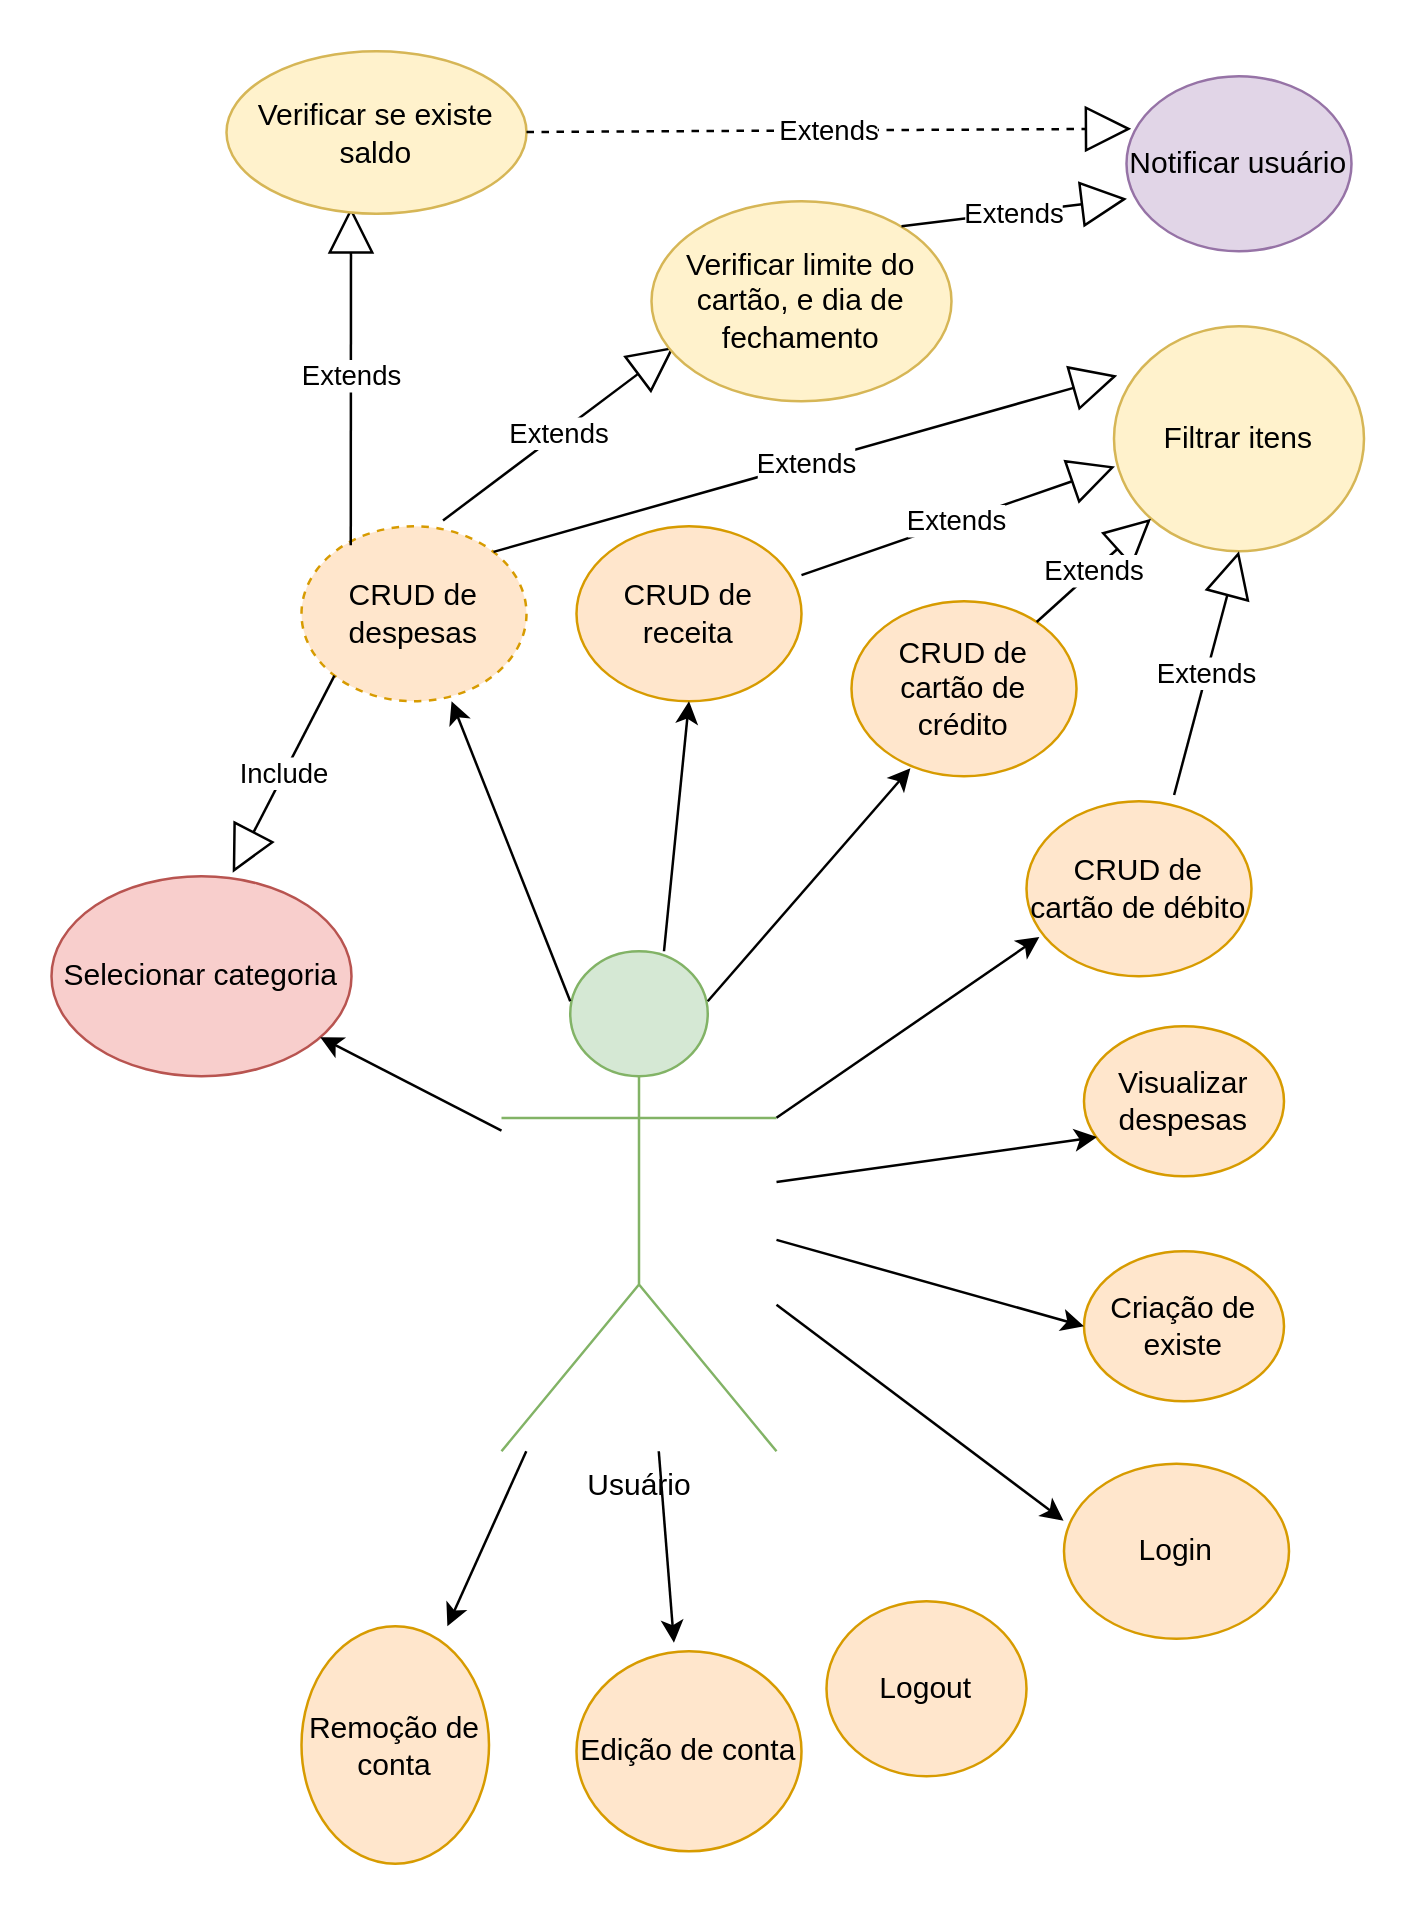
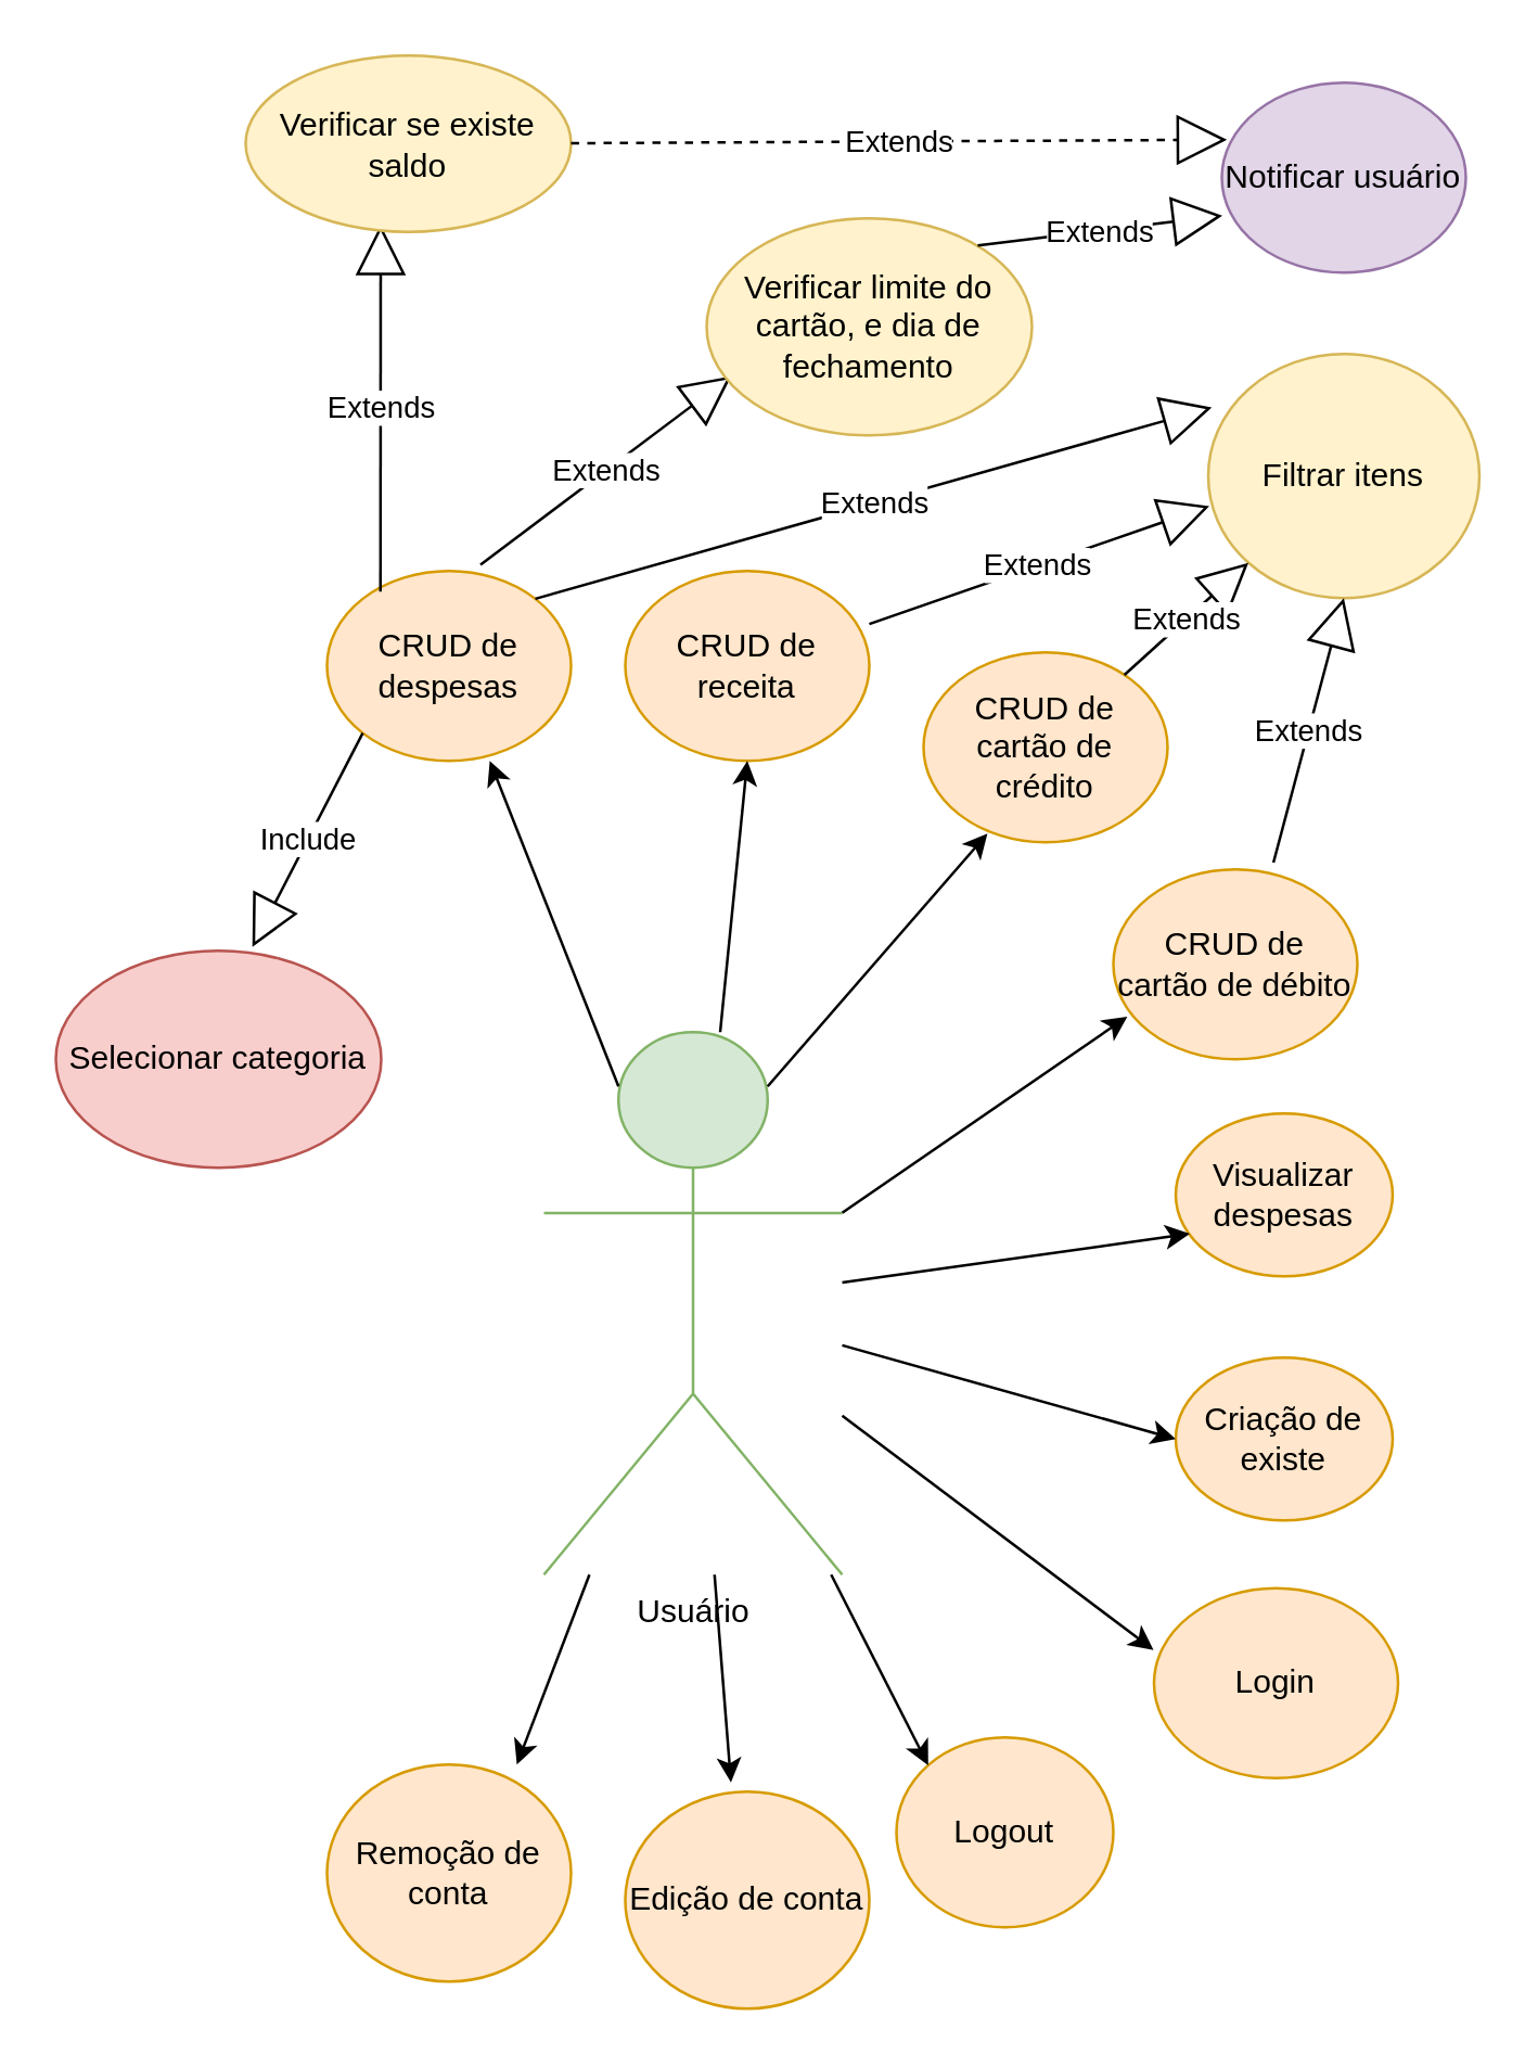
- <mxCell id="7" value="CRUD de despesas" style="ellipse;whiteSpace=wrap;html=1;fillColor=#ffe6cc;strokeColor=#d79b00;dashed=1;" vertex="1" parent="1"><mxGeometry x="120" y="210" width="90" height="70" as="geometry" /></mxCell>
+ <mxCell id="7" value="CRUD de despesas" style="ellipse;whiteSpace=wrap;html=1;fillColor=#ffe6cc;strokeColor=#d79b00;" vertex="1" parent="1"><mxGeometry x="120" y="210" width="90" height="70" as="geometry" /></mxCell>
- <mxCell id="33" value="" style="endArrow=classic;html=1;rounded=0;" edge="1" parent="1" source="2" target="25"><mxGeometry width="50" height="50" relative="1" as="geometry"><mxPoint x="280" y="590" as="sourcePoint" /><mxPoint x="370" y="590" as="targetPoint" /></mxGeometry></mxCell>
+ <mxCell id="33" value="" style="endArrow=classic;html=1;rounded=0;entryX=0;entryY=0;entryDx=0;entryDy=0;" edge="1" parent="1" source="2" target="6"><mxGeometry width="50" height="50" relative="1" as="geometry"><mxPoint x="280" y="590" as="sourcePoint" /><mxPoint x="370" y="590" as="targetPoint" /></mxGeometry></mxCell>
- <mxCell id="11" value="Remoção de conta" style="ellipse;whiteSpace=wrap;html=1;fillColor=#ffe6cc;strokeColor=#d79b00;" vertex="1" parent="1"><mxGeometry x="120" y="650" width="75" height="95" as="geometry" /></mxCell>
+ <mxCell id="11" value="Remoção de conta" style="ellipse;whiteSpace=wrap;html=1;fillColor=#ffe6cc;strokeColor=#d79b00;" vertex="1" parent="1"><mxGeometry x="120" y="650" width="90" height="80" as="geometry" /></mxCell>
